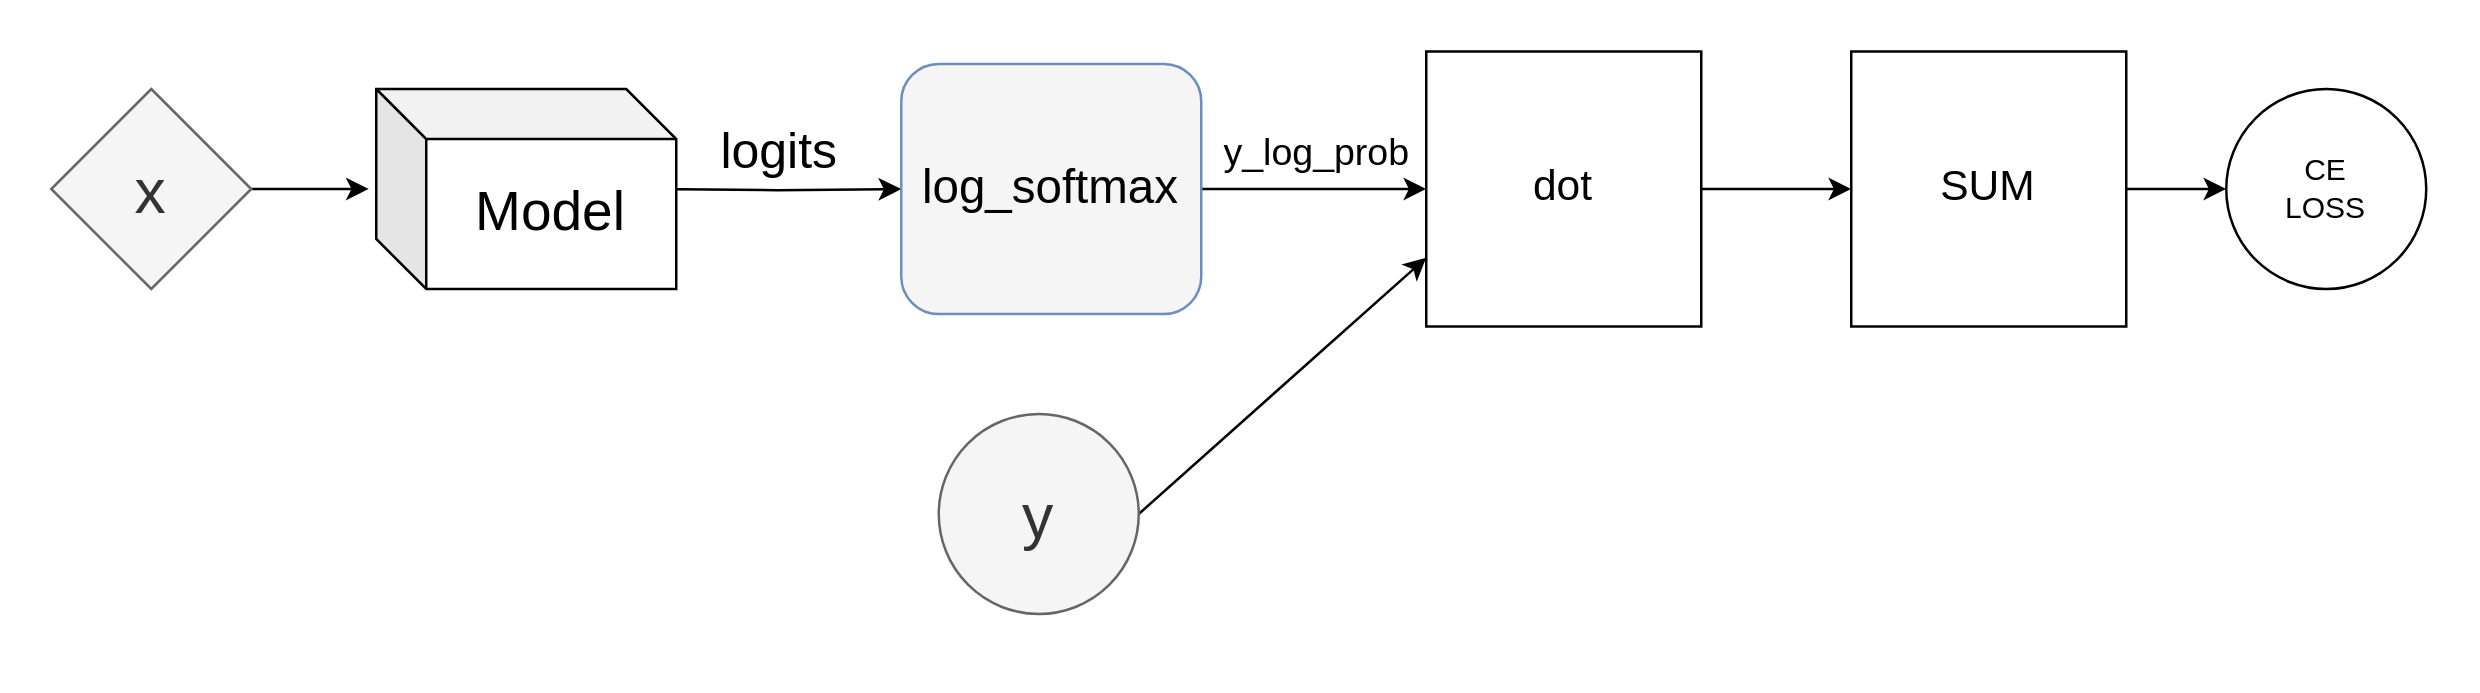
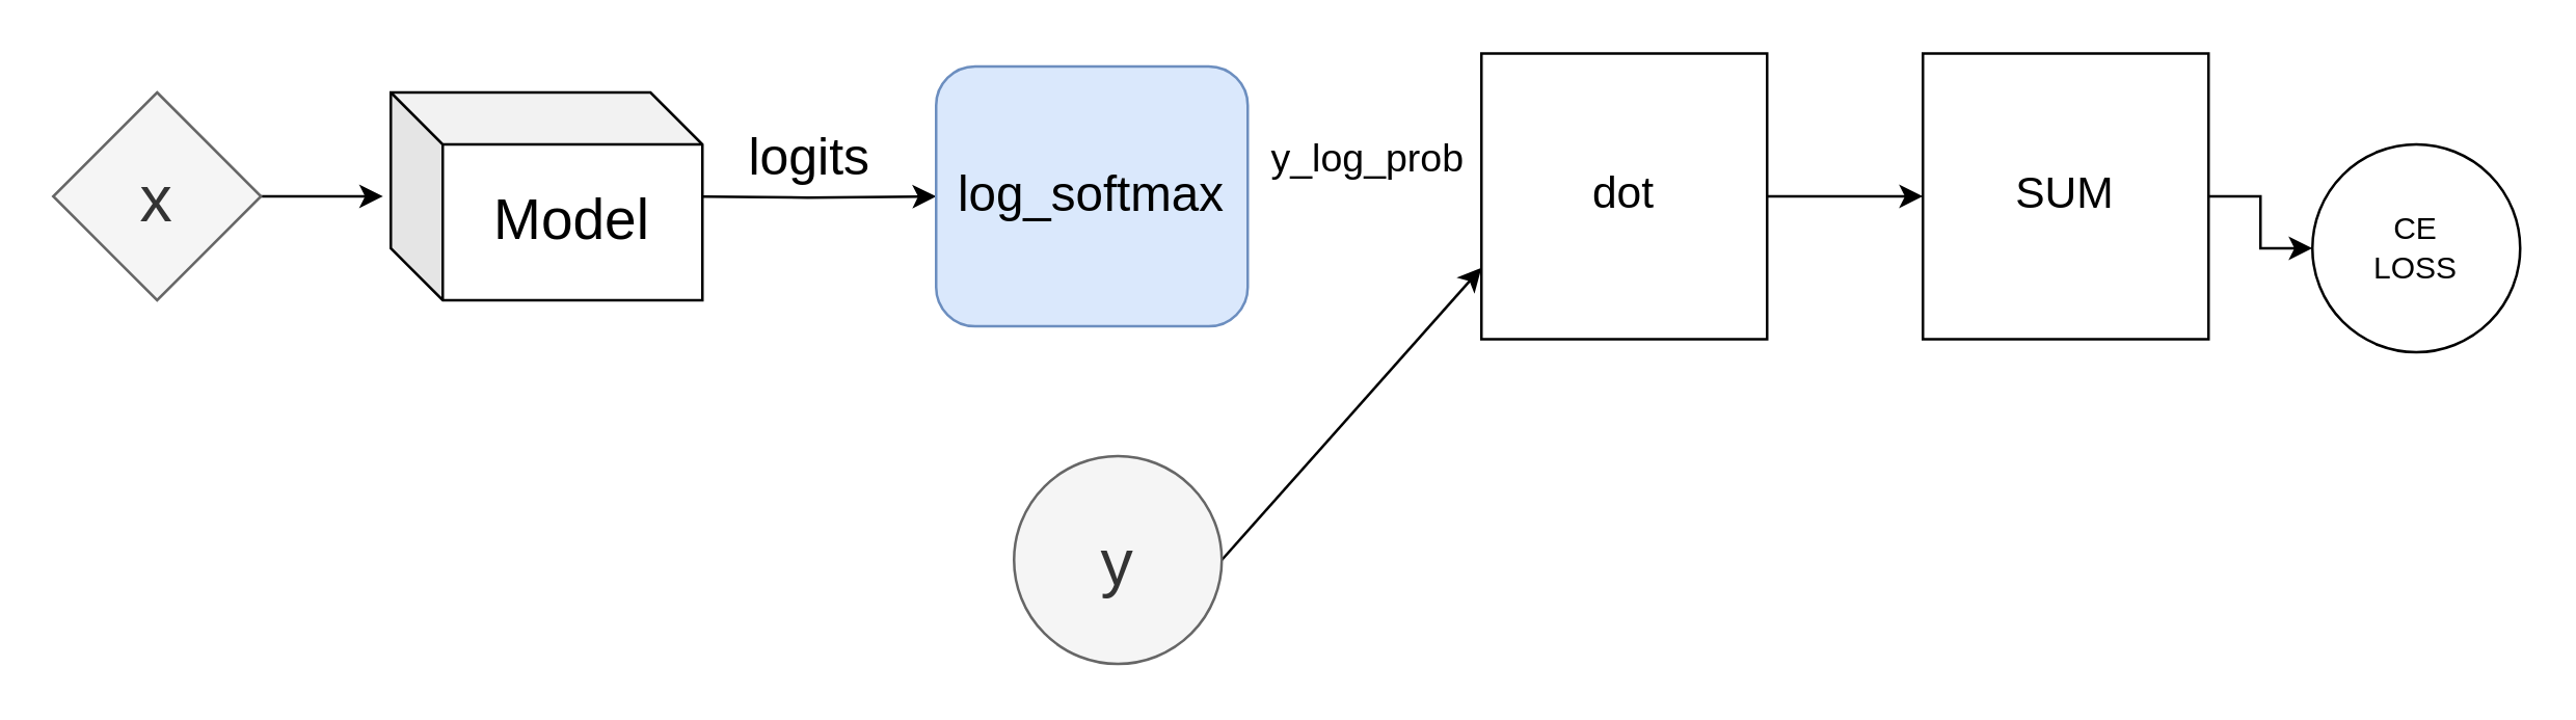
- <mxCell id="6" value="&lt;font style=&quot;font-size: 19px;&quot;&gt;log_softmax&lt;/font&gt;" style="rounded=1;whiteSpace=wrap;html=1;fillColor=#f5f5f5;strokeColor=#6c8ebf;" vertex="1" parent="1"><mxGeometry x="360" y="25" width="120" height="100" as="geometry" /></mxCell>
+ <mxCell id="6" value="&lt;font style=&quot;font-size: 19px;&quot;&gt;log_softmax&lt;/font&gt;" style="rounded=1;whiteSpace=wrap;html=1;fillColor=#dae8fc;strokeColor=#6c8ebf;" vertex="1" parent="1"><mxGeometry x="360" y="25" width="120" height="100" as="geometry" /></mxCell>
- <mxCell id="5" style="edgeStyle=orthogonalEdgeStyle;rounded=0;orthogonalLoop=1;jettySize=auto;html=1;exitX=1;exitY=0.5;exitDx=0;exitDy=0;entryX=0;entryY=0.5;entryDx=0;entryDy=0;" edge="1" parent="1" source="6" target="13"><mxGeometry relative="1" as="geometry" /></mxCell>
- <mxCell id="17" value="CE&lt;br&gt;LOSS" style="ellipse;whiteSpace=wrap;html=1;aspect=fixed;" vertex="1" parent="1"><mxGeometry x="890" y="35" width="80" height="80" as="geometry" /></mxCell>
+ <mxCell id="17" value="CE&lt;br&gt;LOSS" style="ellipse;whiteSpace=wrap;html=1;aspect=fixed;" vertex="1" parent="1"><mxGeometry x="890" y="55" width="80" height="80" as="geometry" /></mxCell>
- <mxCell id="9" value="&lt;font style=&quot;font-size: 25px;&quot;&gt;y&lt;/font&gt;" style="ellipse;whiteSpace=wrap;html=1;fillColor=#f5f5f5;fontColor=#333333;strokeColor=#666666;" vertex="1" parent="1"><mxGeometry x="375" y="165" width="80" height="80" as="geometry" /></mxCell>
+ <mxCell id="9" value="&lt;font style=&quot;font-size: 25px;&quot;&gt;y&lt;/font&gt;" style="ellipse;whiteSpace=wrap;html=1;fillColor=#f5f5f5;fontColor=#333333;strokeColor=#666666;" vertex="1" parent="1"><mxGeometry x="390" y="175" width="80" height="80" as="geometry" /></mxCell>
